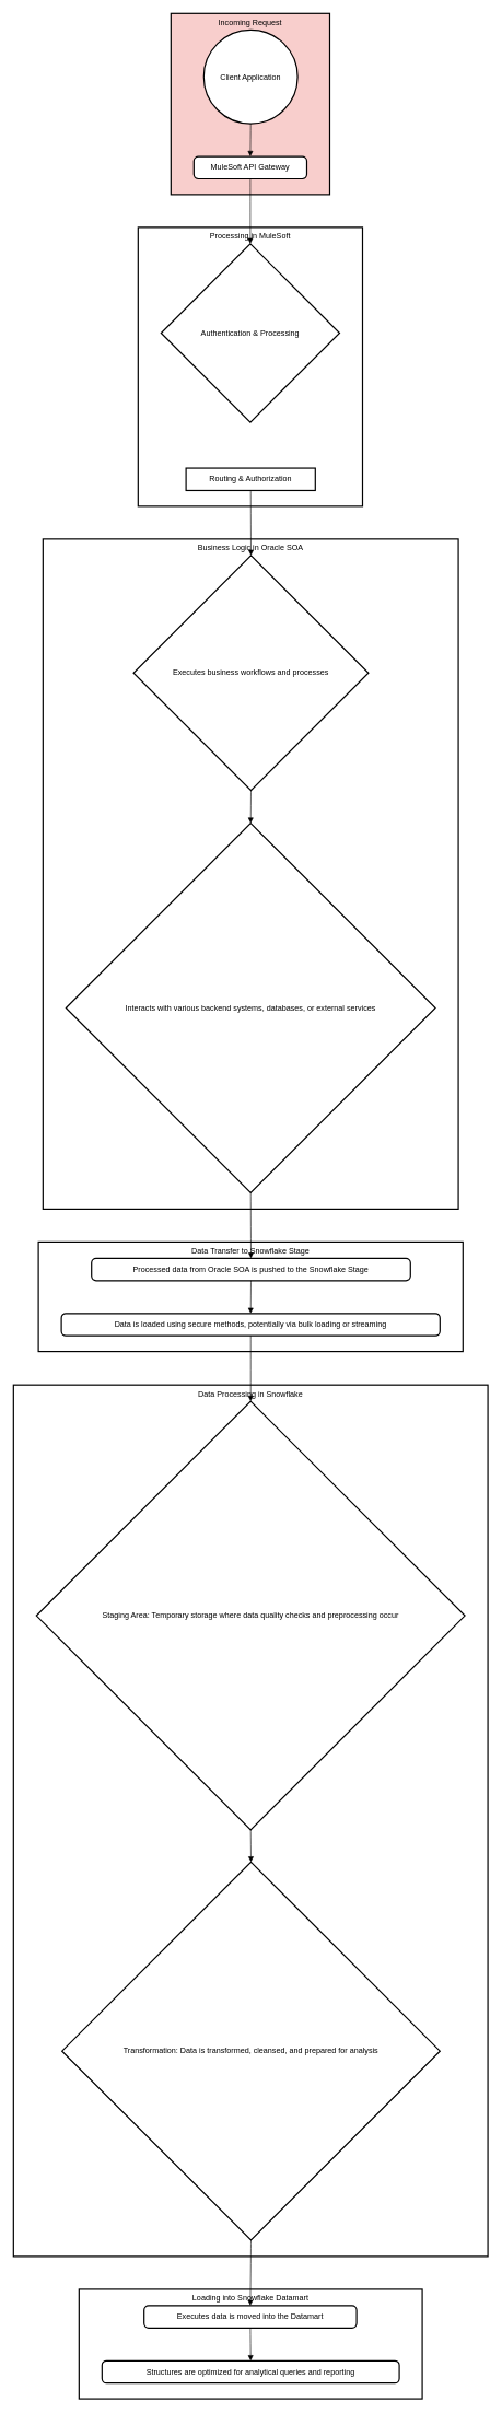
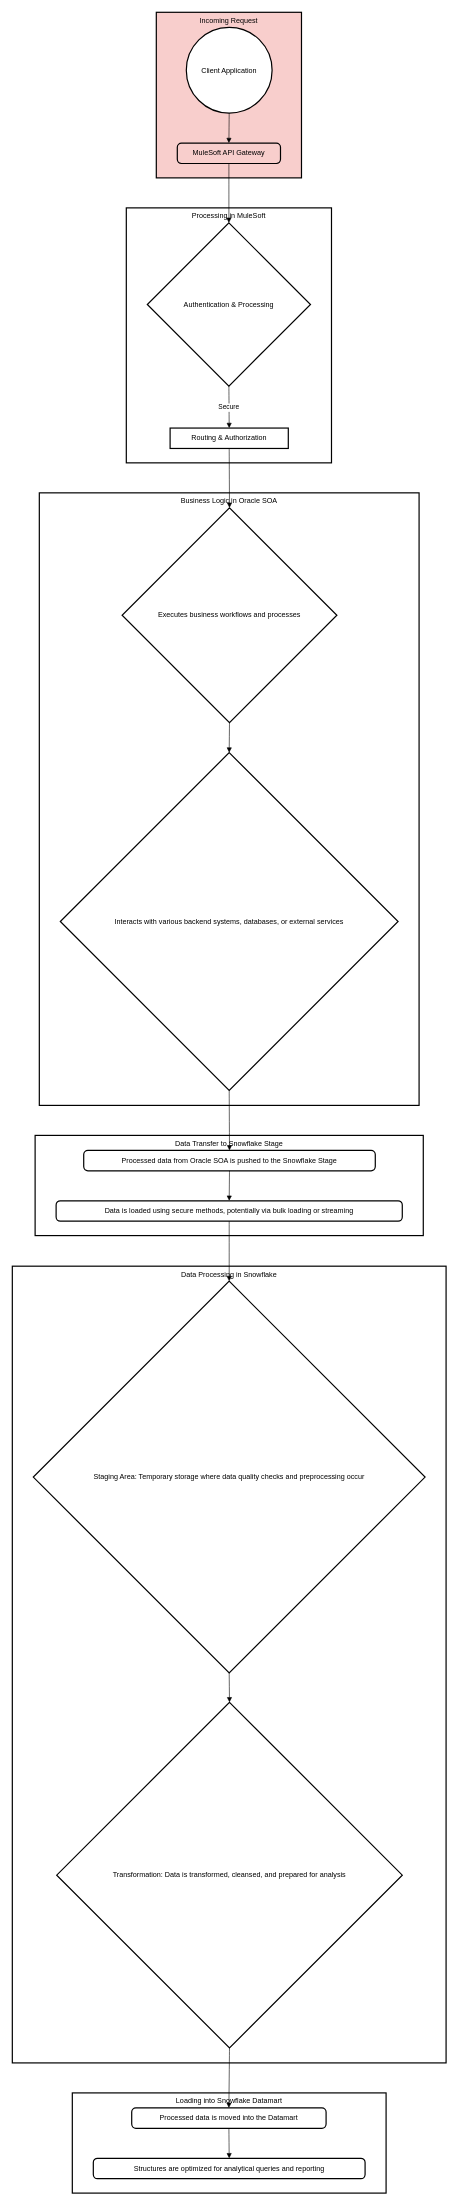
- <mxCell id="18" value="MuleSoft API Gateway" style="rounded=1;absoluteArcSize=1;arcSize=14;whiteSpace=wrap;strokeWidth=2;" vertex="1" parent="1"><mxGeometry x="295" y="238" width="172" height="34" as="geometry" /></mxCell>
+ <mxCell id="18" value="MuleSoft API Gateway" style="rounded=1;absoluteArcSize=1;arcSize=14;whiteSpace=wrap;strokeWidth=2;fillColor=#f8cecc;" vertex="1" parent="1"><mxGeometry x="295" y="238" width="172" height="34" as="geometry" /></mxCell>
+ <mxCell id="22" value="Secure" style="curved=1;startArrow=none;endArrow=block;exitX=0.5;exitY=1;entryX=0.5;entryY=-0.01;" edge="1" parent="1" source="15" target="16"><mxGeometry relative="1" as="geometry"><Array as="points" /></mxGeometry></mxCell>
- <mxCell id="3" value="Executes data is moved into the Datamart" style="rounded=1;absoluteArcSize=1;arcSize=14;whiteSpace=wrap;strokeWidth=2;" vertex="1" parent="1"><mxGeometry x="219" y="3513" width="324" height="34" as="geometry" /></mxCell>
+ <mxCell id="3" value="Processed data is moved into the Datamart" style="rounded=1;absoluteArcSize=1;arcSize=14;whiteSpace=wrap;strokeWidth=2;" vertex="1" parent="1"><mxGeometry x="219" y="3513" width="324" height="34" as="geometry" /></mxCell>
